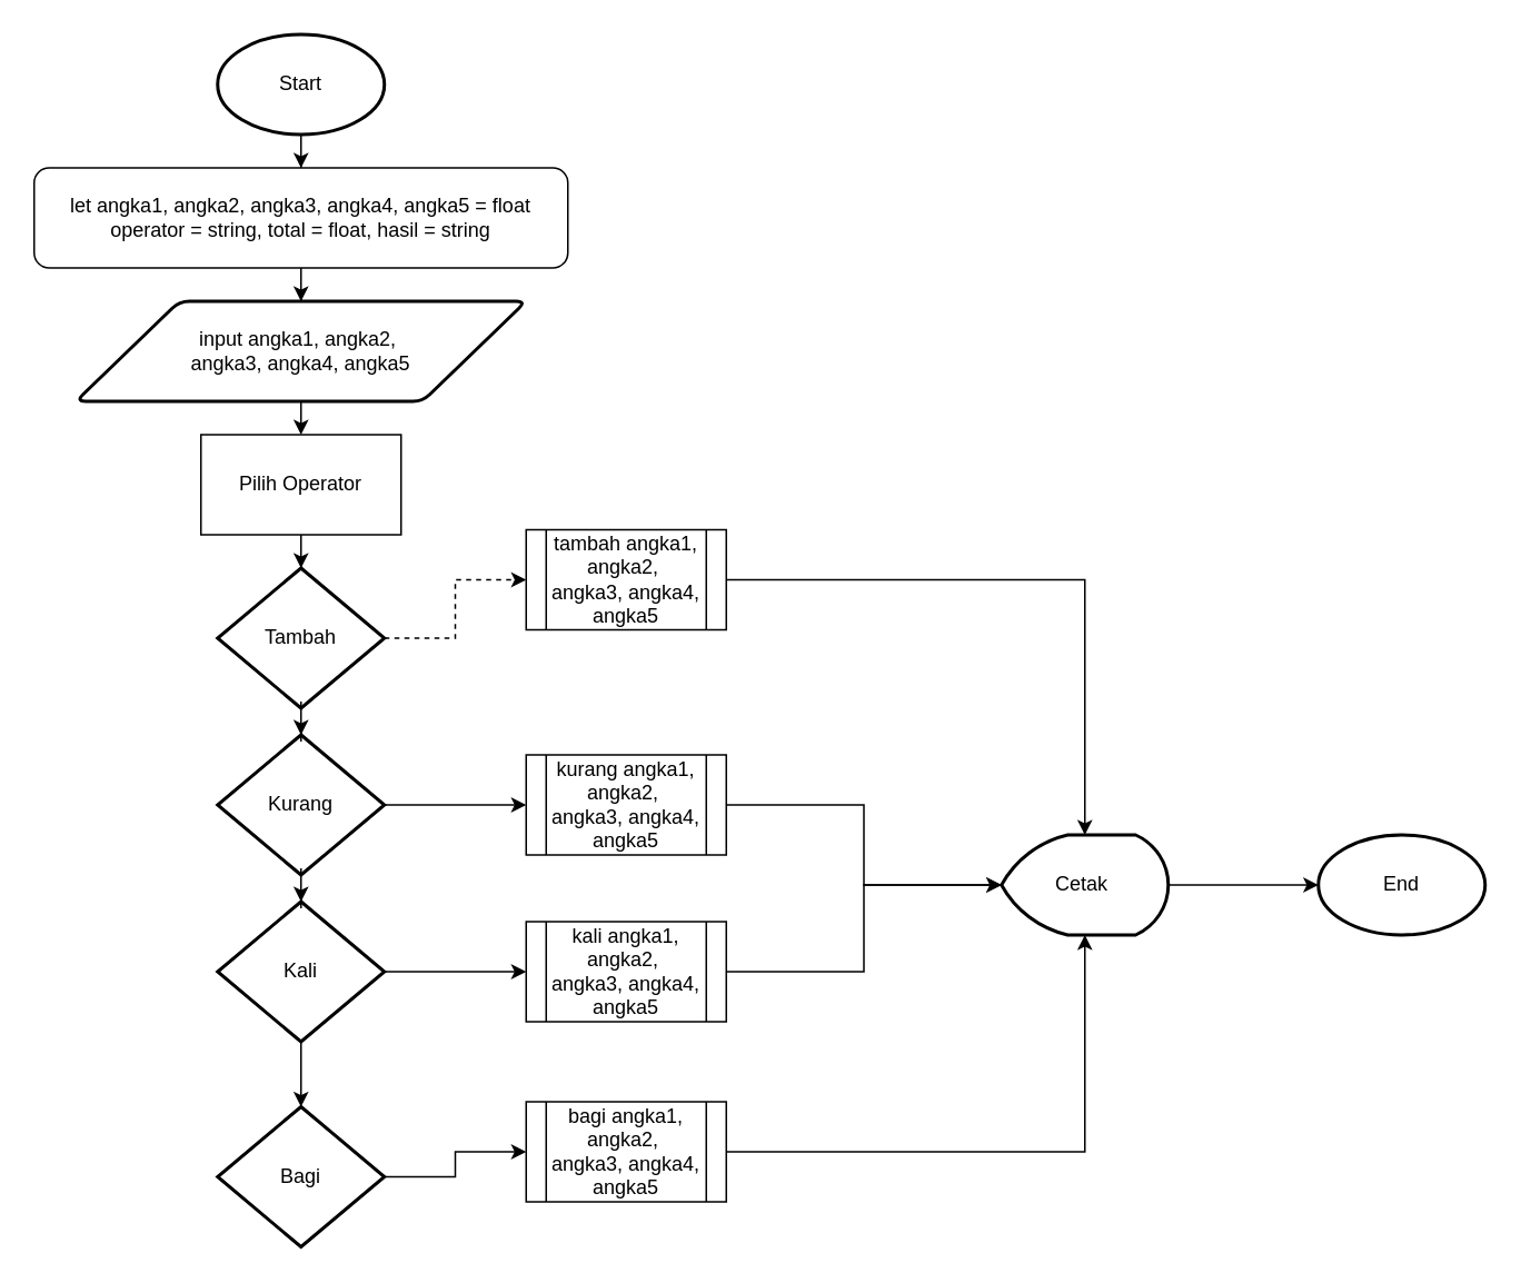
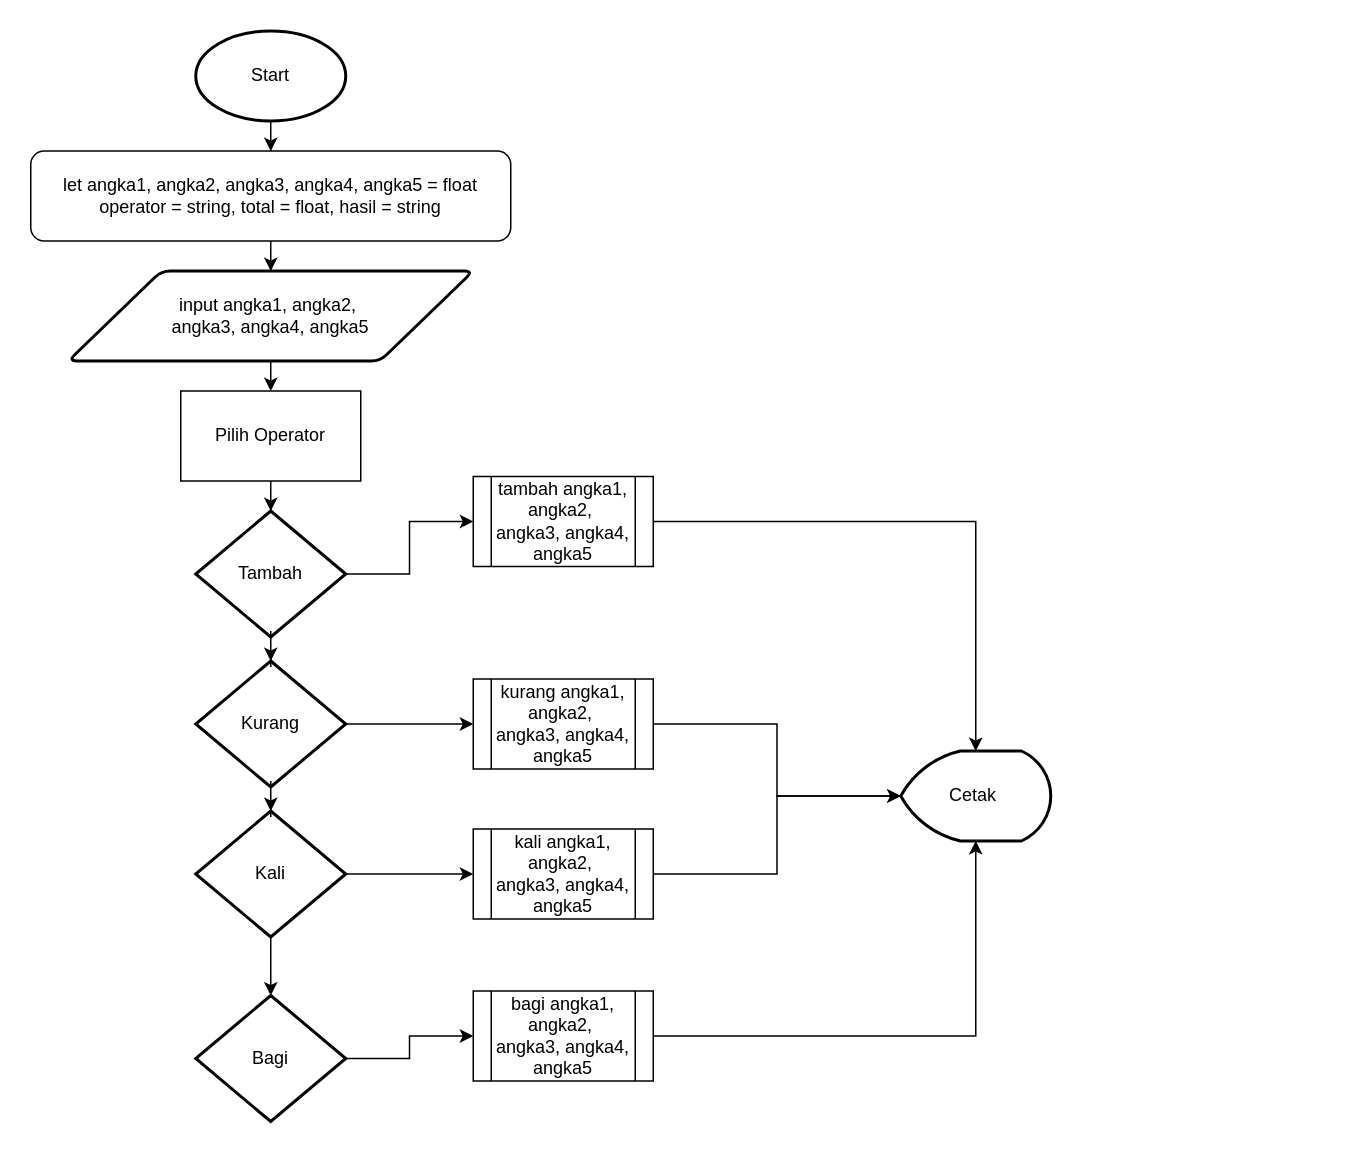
- <mxCell id="13" style="edgeStyle=orthogonalEdgeStyle;rounded=0;orthogonalLoop=1;jettySize=auto;html=1;entryX=0;entryY=0.5;entryDx=0;entryDy=0;dashed=1;" edge="1" parent="1" source="14" target="10"><mxGeometry relative="1" as="geometry" /></mxCell>
+ <mxCell id="13" style="edgeStyle=orthogonalEdgeStyle;rounded=0;orthogonalLoop=1;jettySize=auto;html=1;entryX=0;entryY=0.5;entryDx=0;entryDy=0;" edge="1" parent="1" source="14" target="10"><mxGeometry relative="1" as="geometry" /></mxCell>
- <mxCell id="31" style="edgeStyle=orthogonalEdgeStyle;rounded=0;orthogonalLoop=1;jettySize=auto;html=1;entryX=0;entryY=0.5;entryDx=0;entryDy=0;entryPerimeter=0;" edge="1" parent="1" source="6" target="30"><mxGeometry relative="1" as="geometry" /></mxCell>
- <mxCell id="30" value="End" style="strokeWidth=2;html=1;shape=mxgraph.flowchart.start_1;whiteSpace=wrap;" vertex="1" parent="1"><mxGeometry x="790" y="500" width="100" height="60" as="geometry" /></mxCell>
